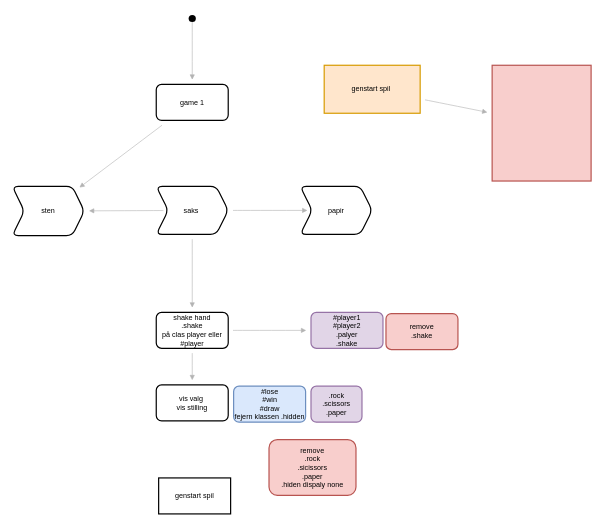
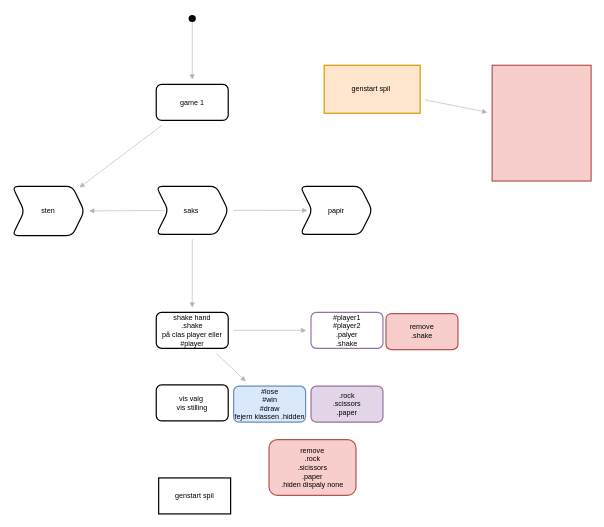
- <mxCell id="19" value="#player1&lt;br&gt;#player2&lt;br&gt;.palyer&lt;br&gt;.shake" style="whiteSpace=wrap;html=1;fillColor=#e1d5e7;rounded=1;strokeWidth=2;strokeColor=#9673a6;" vertex="1" parent="1"><mxGeometry x="518" y="520" width="120" height="60" as="geometry" /></mxCell>
+ <mxCell id="19" value="#player1&lt;br&gt;#player2&lt;br&gt;.palyer&lt;br&gt;.shake" style="whiteSpace=wrap;html=1;fillColor=#ffffff;rounded=1;strokeWidth=2;strokeColor=#9673a6;" vertex="1" parent="1"><mxGeometry x="518" y="520" width="120" height="60" as="geometry" /></mxCell>
- <mxCell id="12" value="" style="edgeStyle=none;curved=1;rounded=0;orthogonalLoop=1;jettySize=auto;html=1;strokeColor=#B3B3B3;endArrow=block;endFill=1;sourcePerimeterSpacing=8;targetPerimeterSpacing=8;" edge="1" parent="1" source="14" target="15"><mxGeometry relative="1" as="geometry" /></mxCell>
+ <mxCell id="12" value="" style="edgeStyle=none;curved=1;rounded=0;orthogonalLoop=1;jettySize=auto;html=1;strokeColor=#B3B3B3;endArrow=block;endFill=1;sourcePerimeterSpacing=8;targetPerimeterSpacing=8;" edge="1" parent="1" source="14" target="17"><mxGeometry relative="1" as="geometry" /></mxCell>
- <mxCell id="18" value=".rock&lt;br&gt;.scissors&lt;br&gt;.paper" style="whiteSpace=wrap;html=1;align=center;fillColor=#e1d5e7;strokeColor=#9673a6;rounded=1;strokeWidth=2;" vertex="1" parent="1"><mxGeometry x="518" y="643" width="85" height="60" as="geometry" /></mxCell>
+ <mxCell id="18" value=".rock&lt;br&gt;.scissors&lt;br&gt;.paper" style="whiteSpace=wrap;html=1;align=center;fillColor=#e1d5e7;strokeColor=#9673a6;rounded=1;strokeWidth=2;" vertex="1" parent="1"><mxGeometry x="518" y="643" width="120" height="60" as="geometry" /></mxCell>
